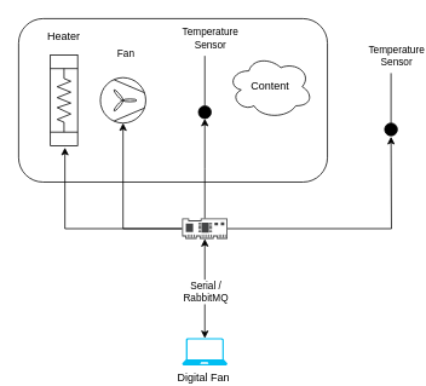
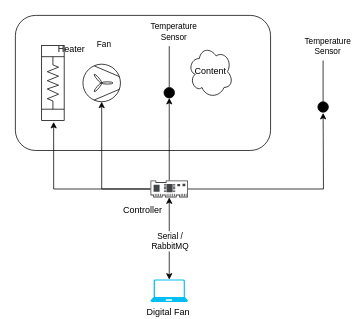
- <mxCell id="7" value="Heater" style="text;html=1;strokeColor=none;fillColor=none;align=center;verticalAlign=middle;whiteSpace=wrap;rounded=0;" parent="1" vertex="1"><mxGeometry x="50" y="30" width="40" height="20" as="geometry" /></mxCell>
+ <mxCell id="7" value="Heater" style="text;html=1;strokeColor=none;fillColor=none;align=center;verticalAlign=middle;whiteSpace=wrap;rounded=0;" parent="1" vertex="1"><mxGeometry x="75" y="55" width="40" height="20" as="geometry" /></mxCell>
- <mxCell id="8" value="Content" style="ellipse;shape=cloud;whiteSpace=wrap;html=1;" parent="1" vertex="1"><mxGeometry x="250" y="60" width="94" height="70" as="geometry" /></mxCell>
+ <mxCell id="8" value="Content" style="ellipse;shape=cloud;whiteSpace=wrap;html=1;" parent="1" vertex="1"><mxGeometry x="250" y="60" width="60" height="70" as="geometry" /></mxCell>
+ <mxCell id="20" value="Controller" style="text;html=1;strokeColor=none;fillColor=none;align=center;verticalAlign=middle;whiteSpace=wrap;rounded=0;" parent="1" vertex="1"><mxGeometry x="170" y="270" width="40" height="20" as="geometry" /></mxCell>
